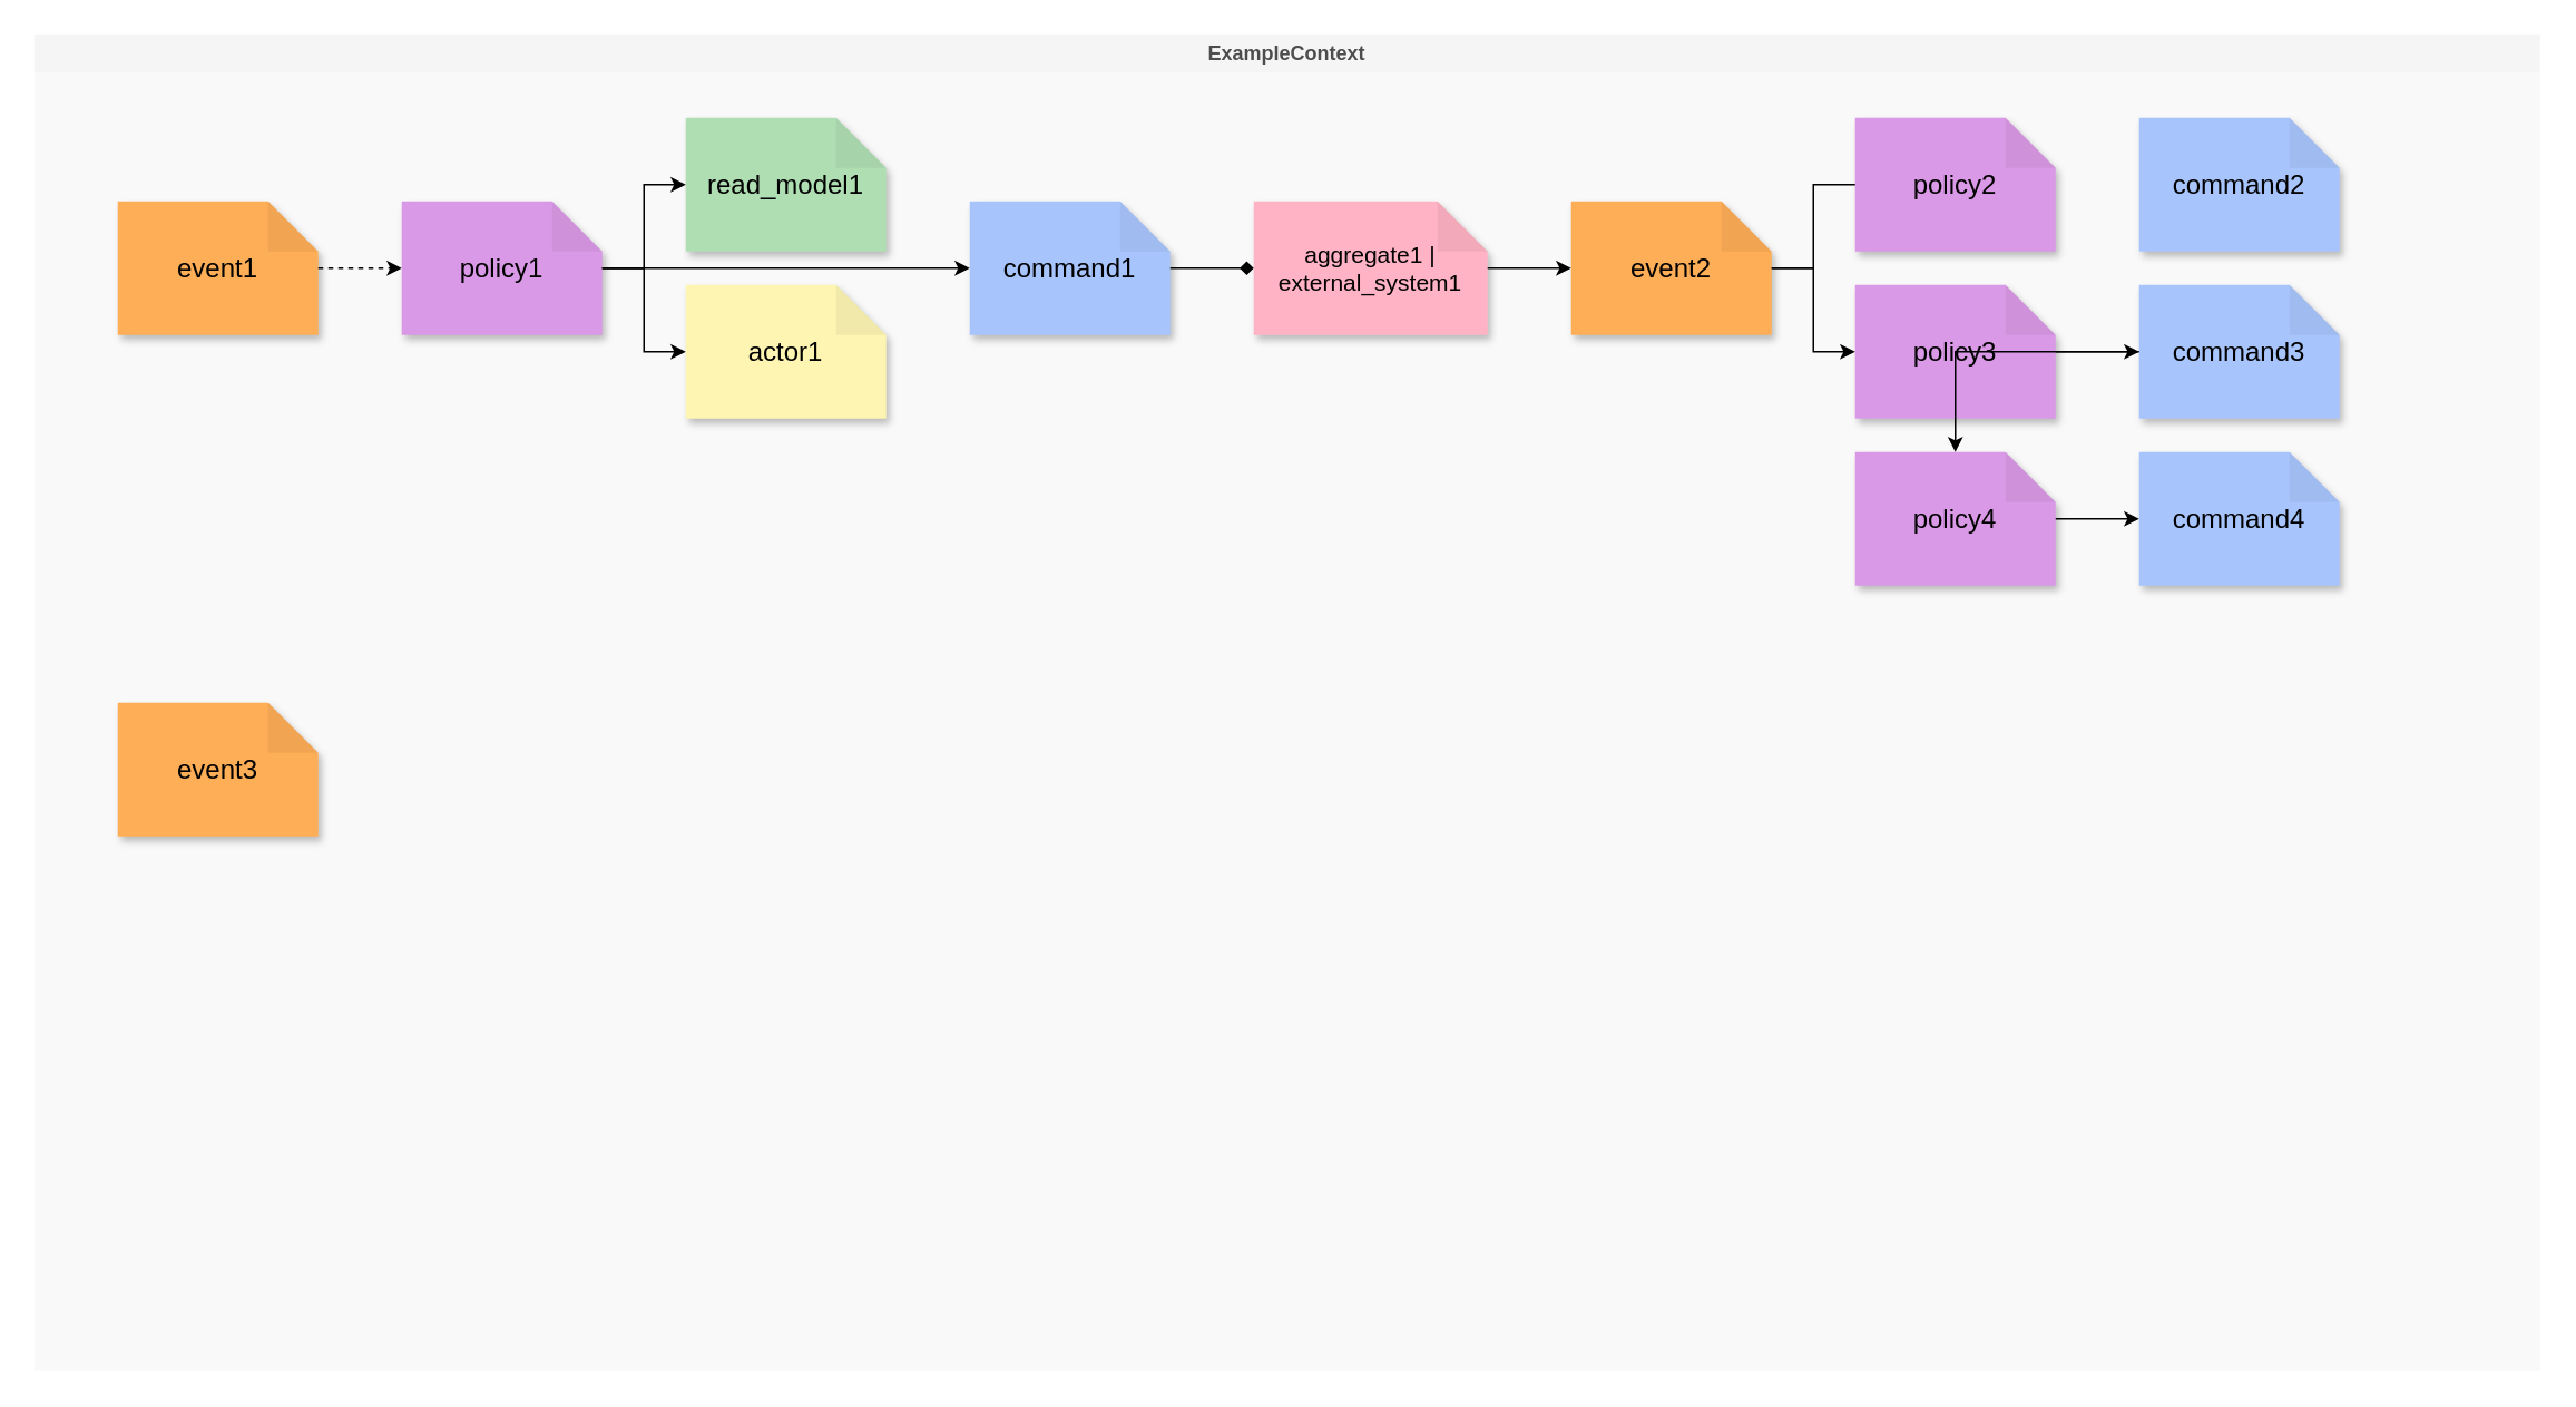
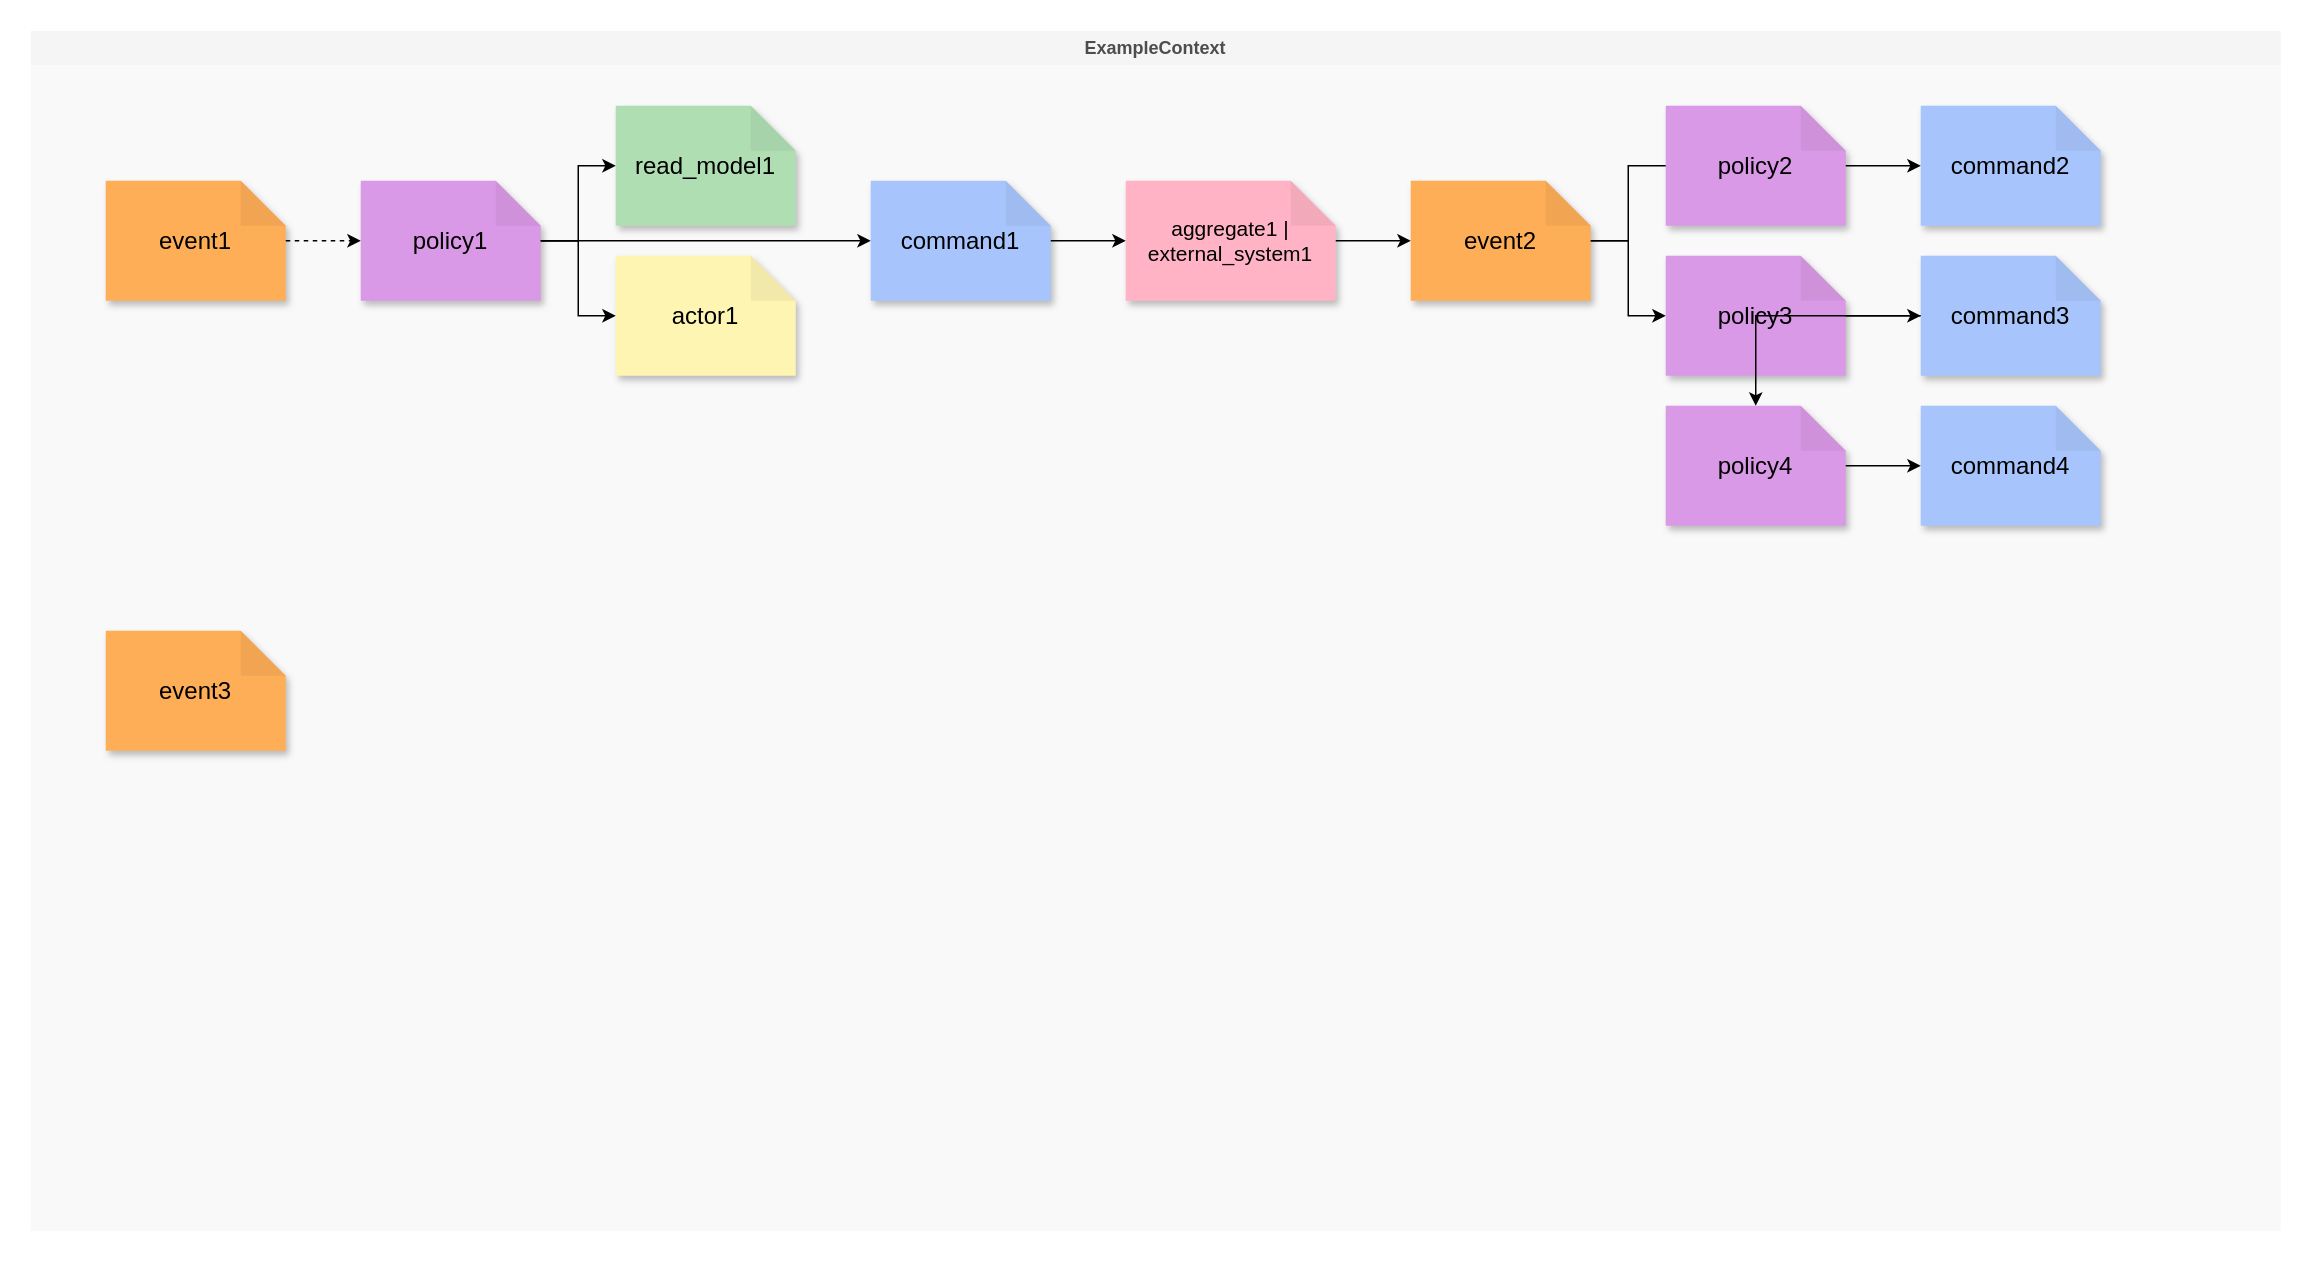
+ <mxCell id="25" style="edgeStyle=orthogonalEdgeStyle;rounded=0;orthogonalLoop=1;jettySize=auto;html=1;entryX=0;entryY=0.5;entryDx=0;entryDy=0;entryPerimeter=0;" edge="1" parent="2" source="10" target="11"><mxGeometry relative="1" as="geometry" /></mxCell>
- <mxCell id="21" style="edgeStyle=orthogonalEdgeStyle;rounded=0;orthogonalLoop=1;jettySize=auto;html=1;entryX=0;entryY=0.5;entryDx=0;entryDy=0;entryPerimeter=0;endArrow=diamond;" edge="1" parent="2" source="7" target="8"><mxGeometry relative="1" as="geometry" /></mxCell>
+ <mxCell id="21" style="edgeStyle=orthogonalEdgeStyle;rounded=0;orthogonalLoop=1;jettySize=auto;html=1;entryX=0;entryY=0.5;entryDx=0;entryDy=0;entryPerimeter=0;" edge="1" parent="2" source="7" target="8"><mxGeometry relative="1" as="geometry" /></mxCell>
